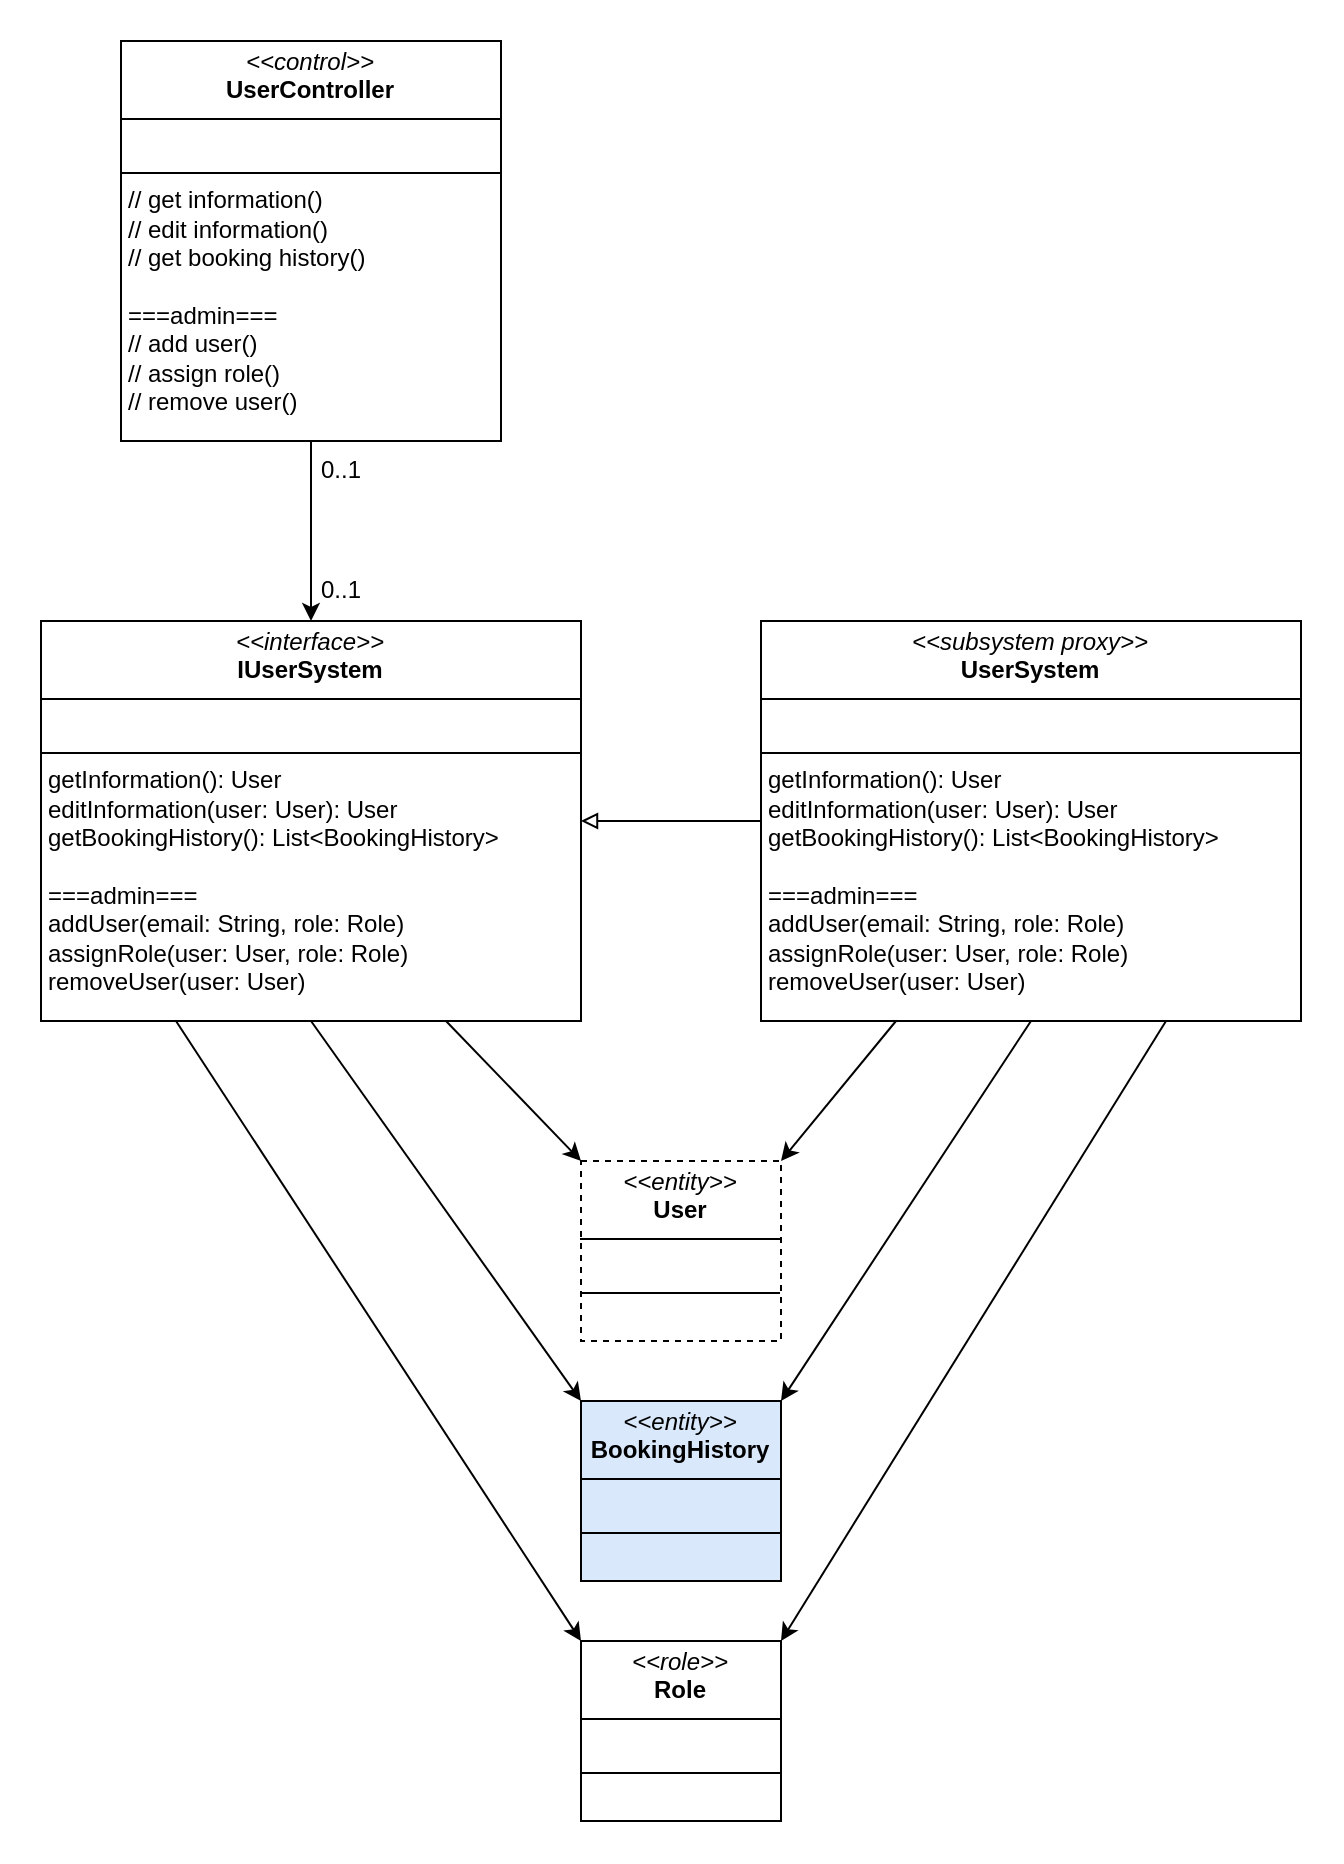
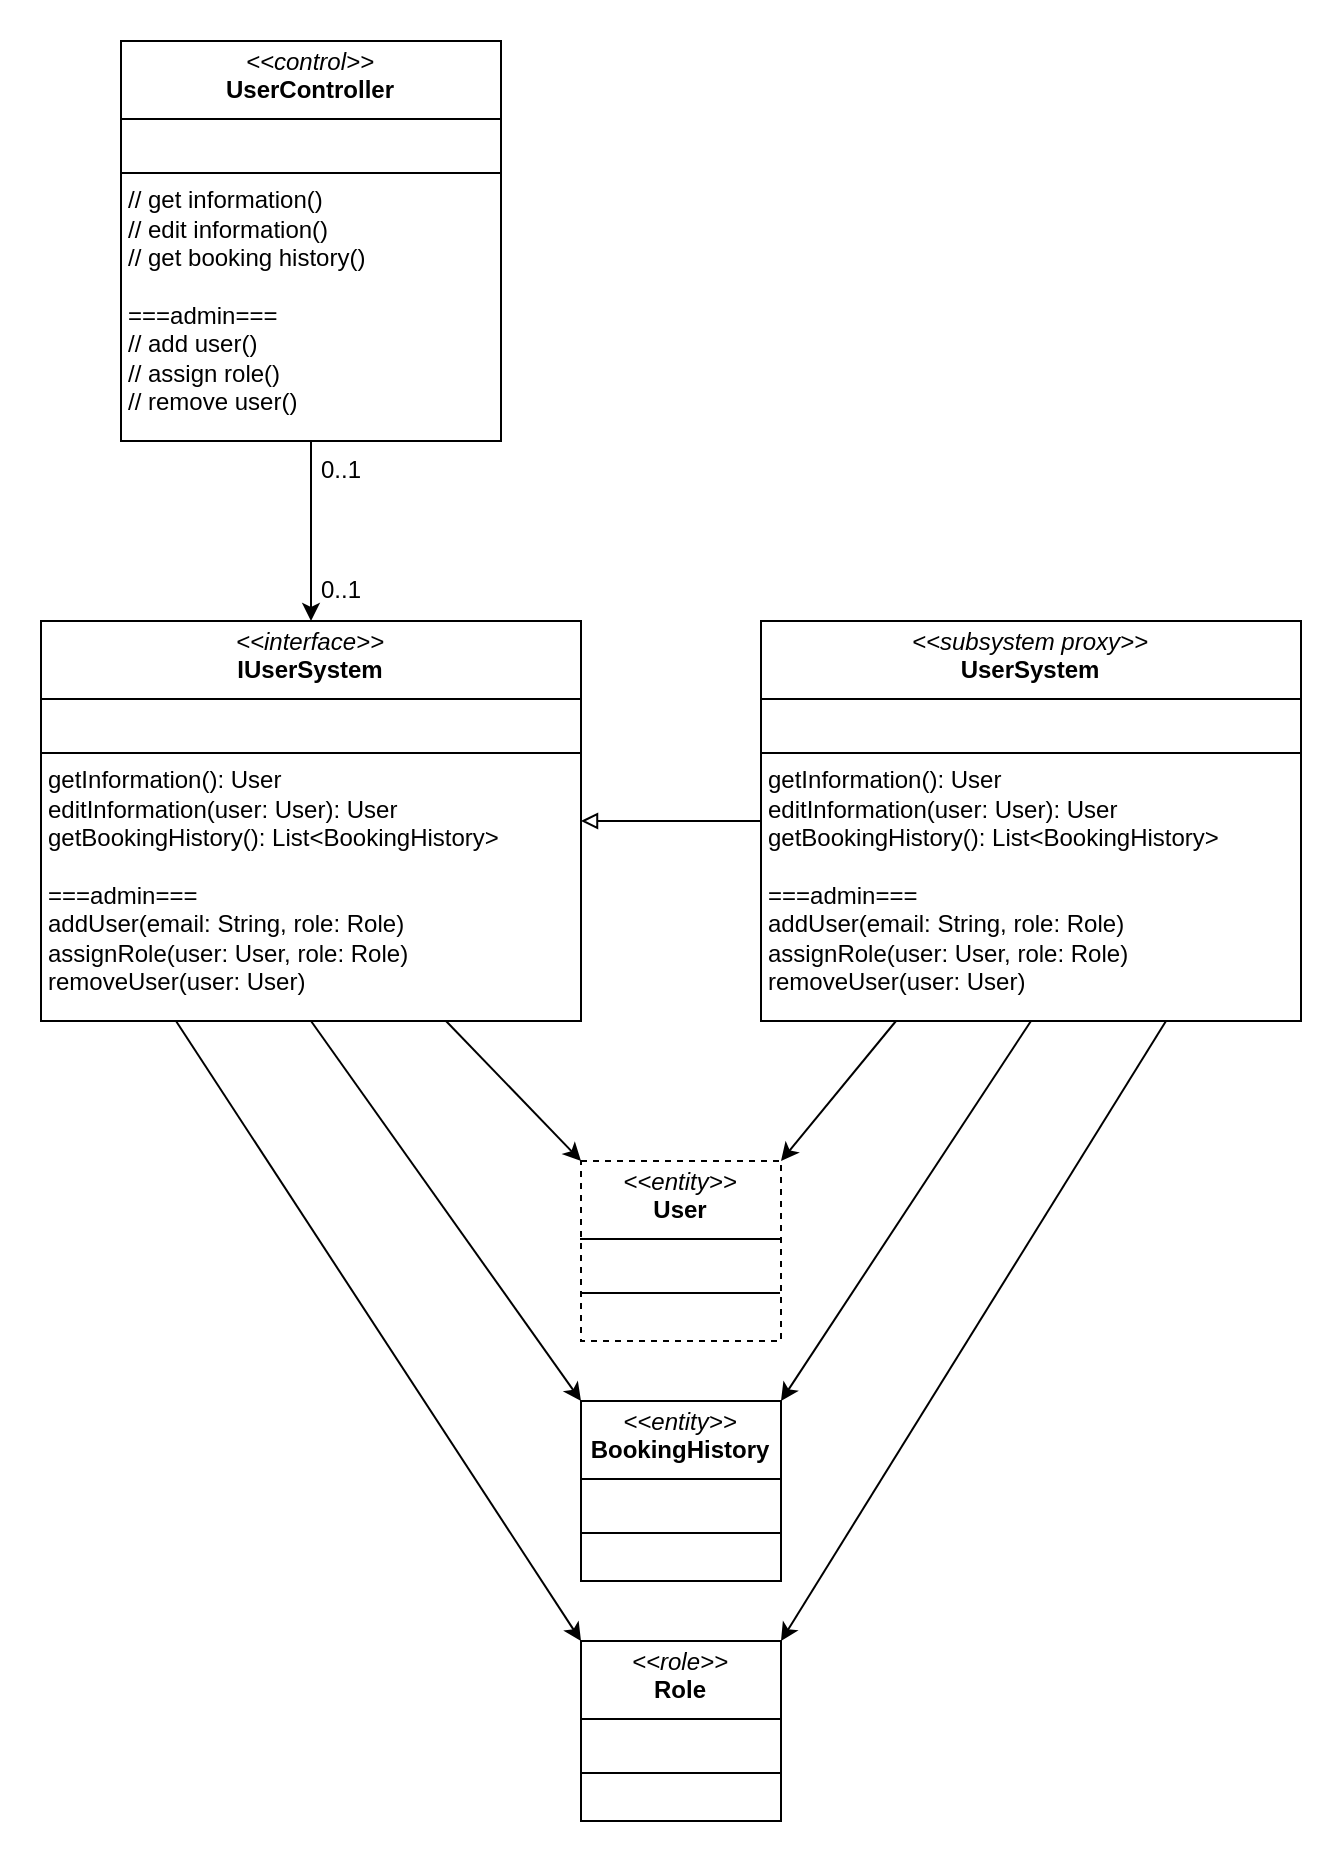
- <mxCell id="14" value="&lt;p style=&quot;margin:0px;margin-top:4px;text-align:center;&quot;&gt;&lt;i&gt;&amp;lt;&amp;lt;entity&amp;gt;&amp;gt;&lt;/i&gt;&lt;br&gt;&lt;b&gt;BookingHistory&lt;/b&gt;&lt;/p&gt;&lt;hr size=&quot;1&quot; style=&quot;border-style:solid;&quot;&gt;&lt;p style=&quot;margin:0px;margin-left:4px;&quot;&gt;&lt;br&gt;&lt;/p&gt;&lt;hr size=&quot;1&quot; style=&quot;border-style:solid;&quot;&gt;&lt;p style=&quot;margin:0px;margin-left:4px;&quot;&gt;&lt;br&gt;&lt;/p&gt;" style="verticalAlign=top;align=left;overflow=fill;html=1;whiteSpace=wrap;fillColor=#dae8fc;" parent="1" vertex="1"><mxGeometry x="290" y="700" width="100" height="90" as="geometry" /></mxCell>
+ <mxCell id="14" value="&lt;p style=&quot;margin:0px;margin-top:4px;text-align:center;&quot;&gt;&lt;i&gt;&amp;lt;&amp;lt;entity&amp;gt;&amp;gt;&lt;/i&gt;&lt;br&gt;&lt;b&gt;BookingHistory&lt;/b&gt;&lt;/p&gt;&lt;hr size=&quot;1&quot; style=&quot;border-style:solid;&quot;&gt;&lt;p style=&quot;margin:0px;margin-left:4px;&quot;&gt;&lt;br&gt;&lt;/p&gt;&lt;hr size=&quot;1&quot; style=&quot;border-style:solid;&quot;&gt;&lt;p style=&quot;margin:0px;margin-left:4px;&quot;&gt;&lt;br&gt;&lt;/p&gt;" style="verticalAlign=top;align=left;overflow=fill;html=1;whiteSpace=wrap;" parent="1" vertex="1"><mxGeometry x="290" y="700" width="100" height="90" as="geometry" /></mxCell>
